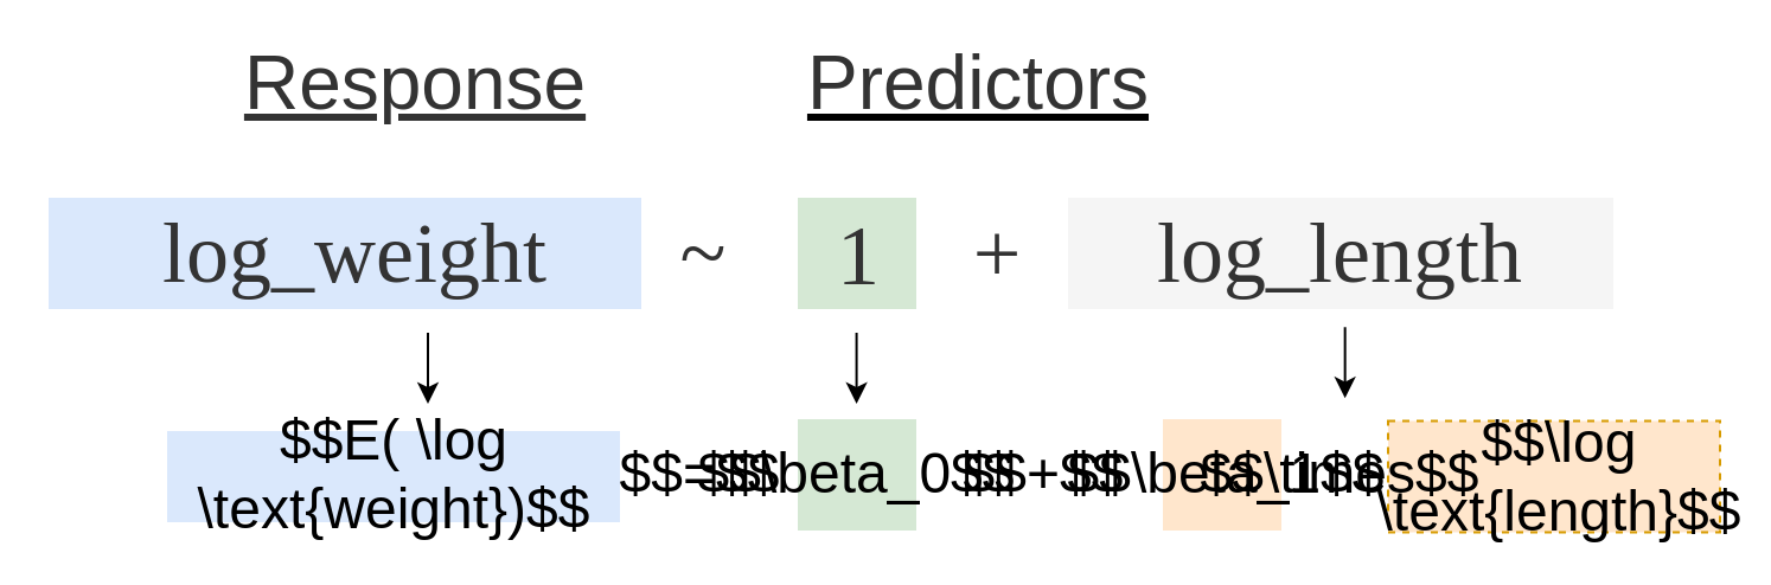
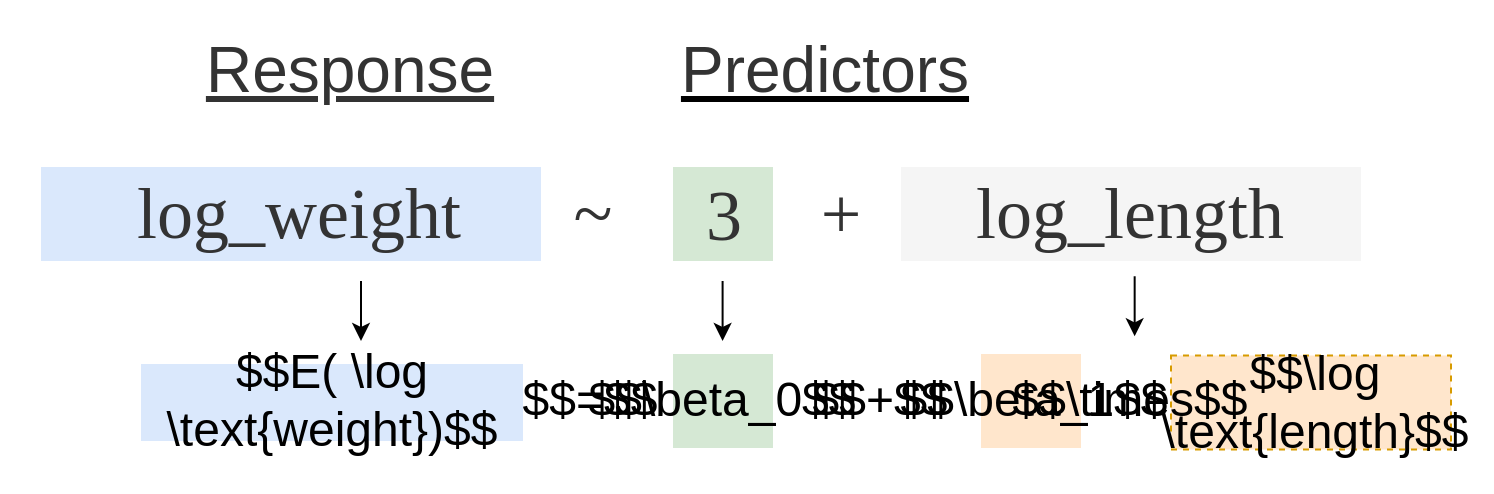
- <mxCell id="19" value="&lt;span style=&quot;font-family: &amp;#34;fira code&amp;#34; ; font-size: 36px ; font-style: normal ; font-weight: 400 ; letter-spacing: normal ; text-align: center ; text-indent: 0px ; text-transform: none ; word-spacing: 0px ; float: none ; display: inline&quot;&gt;1&lt;/span&gt;" style="text;whiteSpace=wrap;html=1;fontFamily=Verdana;fontColor=#333333;labelBackgroundColor=none;" parent="1" vertex="1"><mxGeometry x="351" y="80" width="29" height="40" as="geometry" /></mxCell>
+ <mxCell id="19" value="&lt;span style=&quot;font-family: &amp;#34;fira code&amp;#34; ; font-size: 36px ; font-style: normal ; font-weight: 400 ; letter-spacing: normal ; text-align: center ; text-indent: 0px ; text-transform: none ; word-spacing: 0px ; float: none ; display: inline&quot;&gt;3&lt;/span&gt;" style="text;whiteSpace=wrap;html=1;fontFamily=Verdana;fontColor=#333333;labelBackgroundColor=none;" parent="1" vertex="1"><mxGeometry x="351" y="80" width="29" height="40" as="geometry" /></mxCell>
